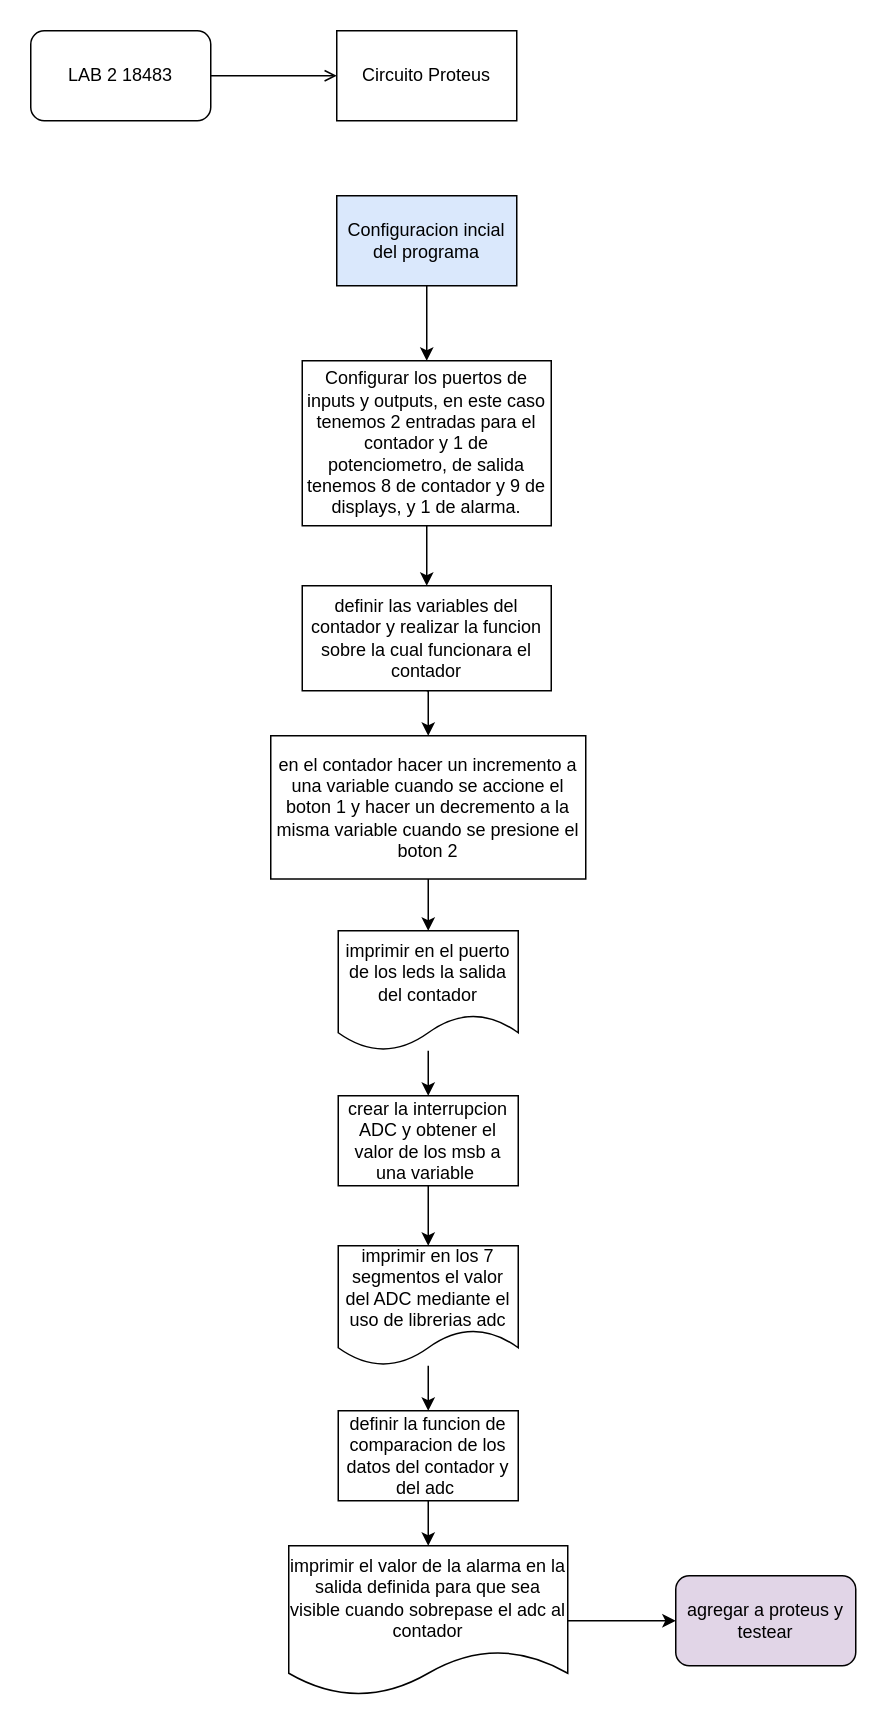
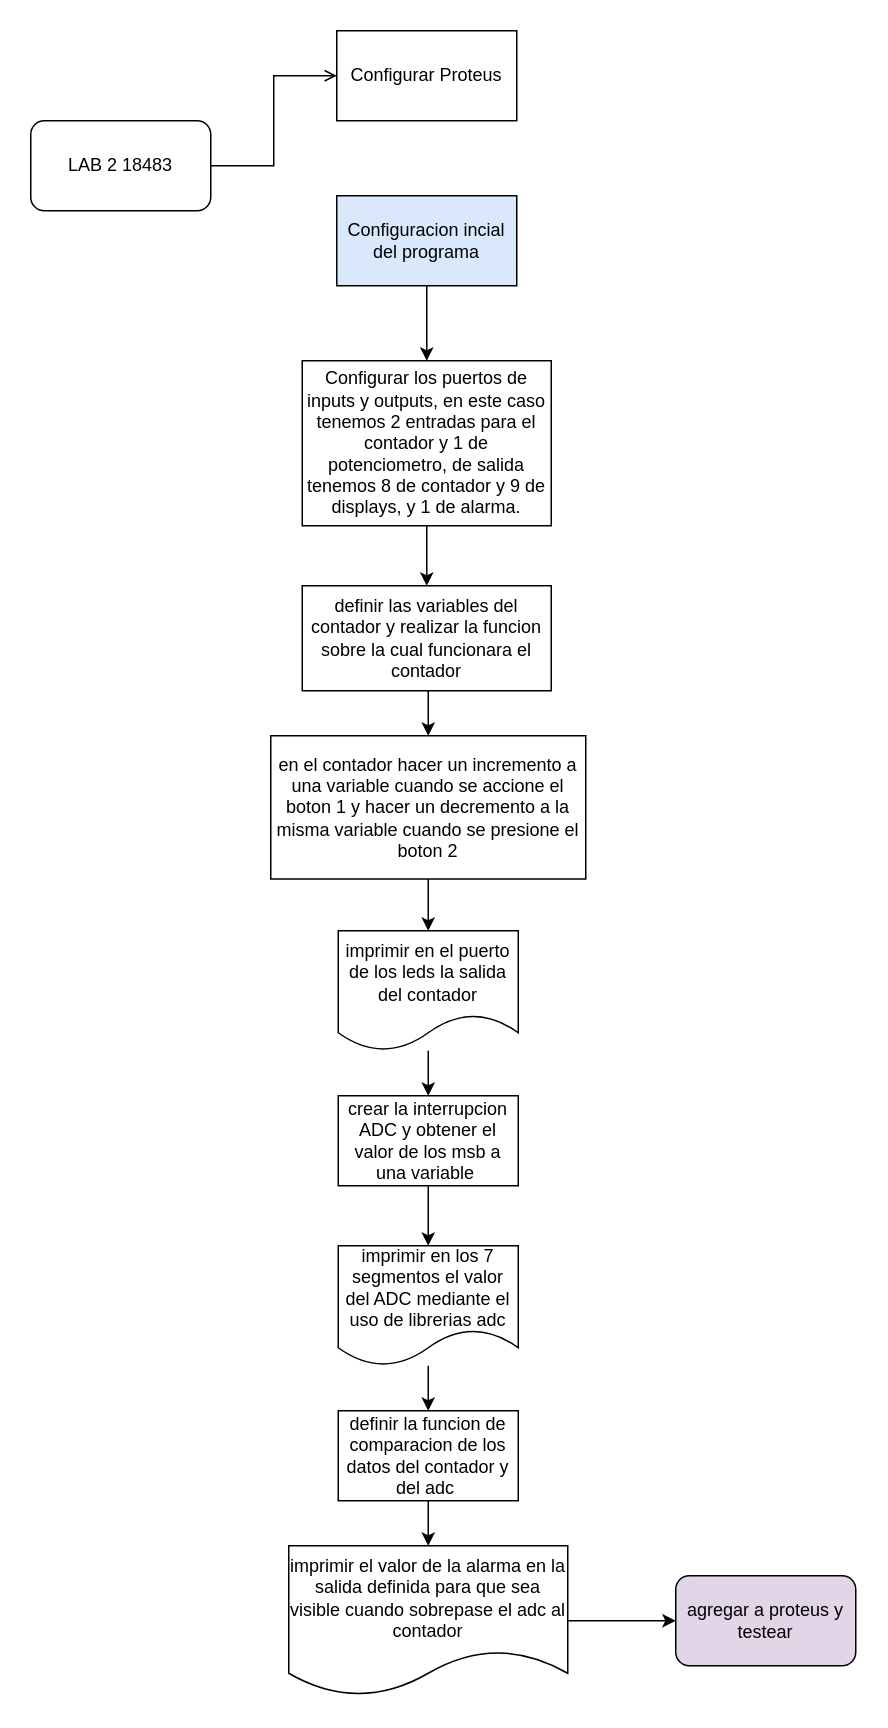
- <mxCell id="3" value="LAB 2 18483" style="rounded=1;whiteSpace=wrap;html=1;" parent="1" vertex="1"><mxGeometry x="20" y="20" width="120" height="60" as="geometry" /></mxCell>
+ <mxCell id="3" value="LAB 2 18483" style="rounded=1;whiteSpace=wrap;html=1;" parent="1" vertex="1"><mxGeometry x="20" y="80" width="120" height="60" as="geometry" /></mxCell>
- <mxCell id="4" value="Circuito Proteus" style="rounded=0;whiteSpace=wrap;html=1;" parent="1" vertex="1"><mxGeometry x="224" y="20" width="120" height="60" as="geometry" /></mxCell>
+ <mxCell id="4" value="Configurar Proteus" style="rounded=0;whiteSpace=wrap;html=1;" parent="1" vertex="1"><mxGeometry x="224" y="20" width="120" height="60" as="geometry" /></mxCell>
